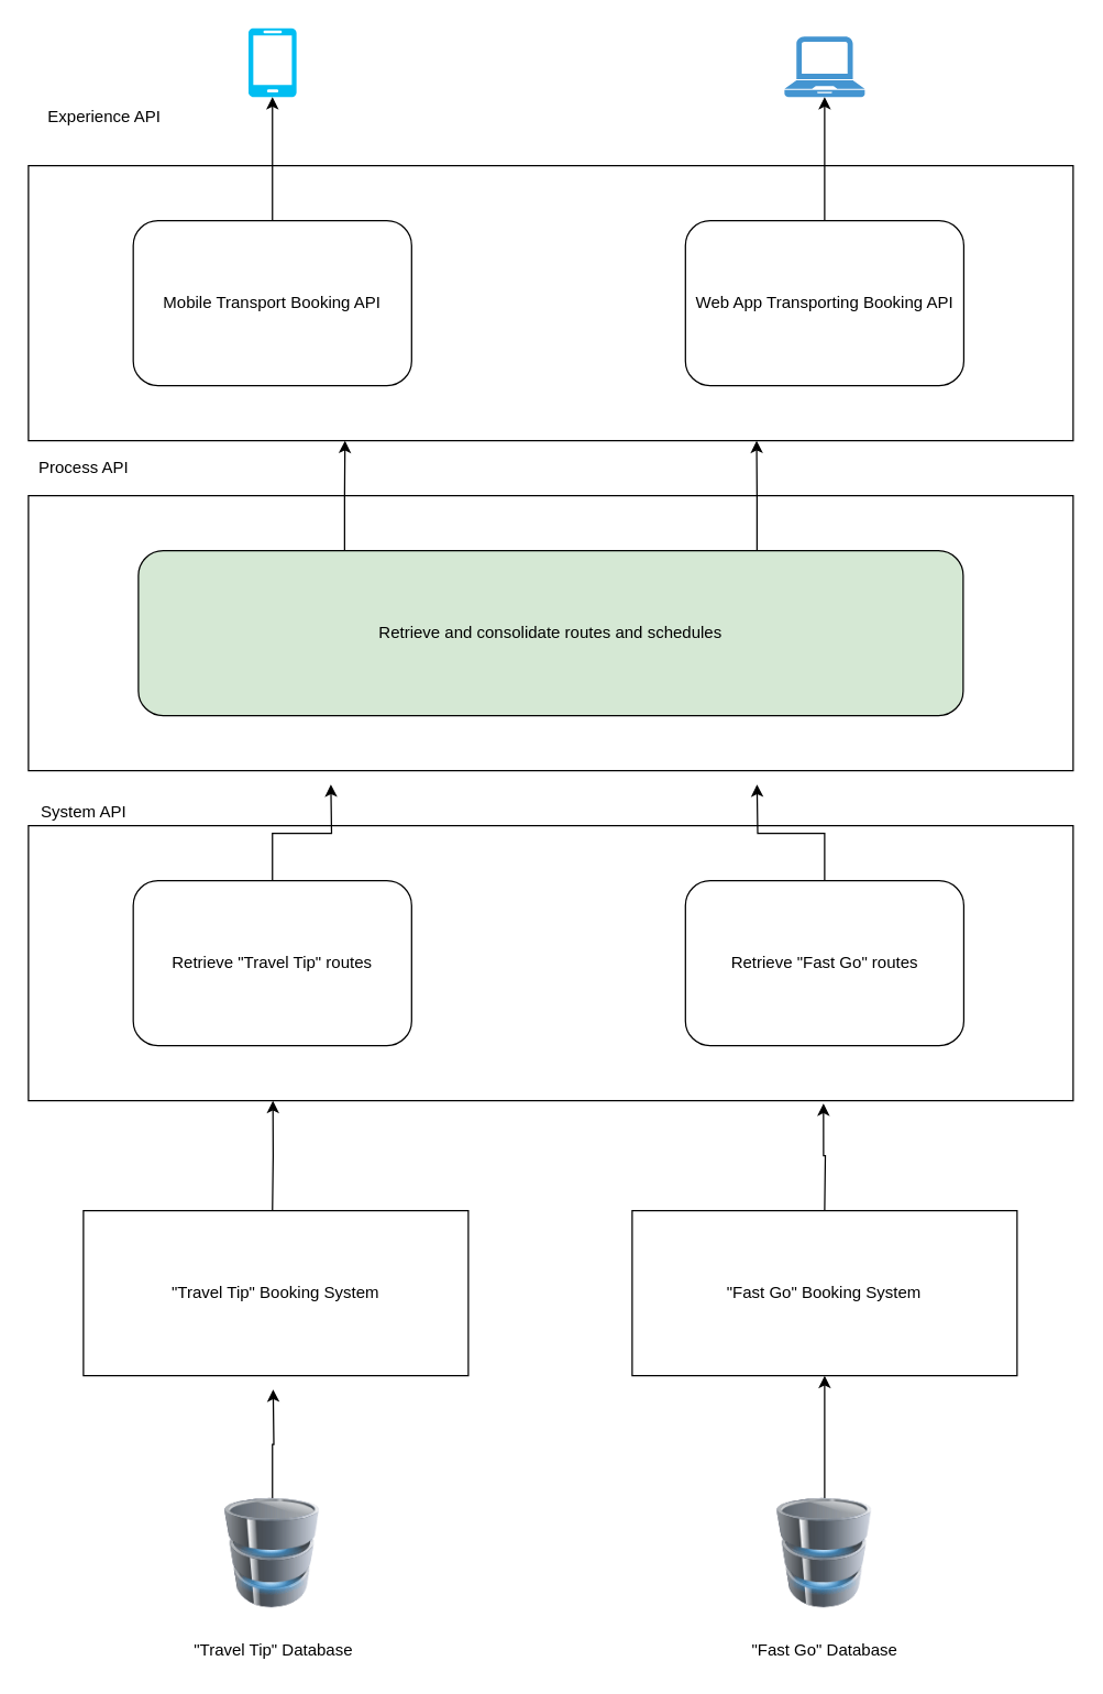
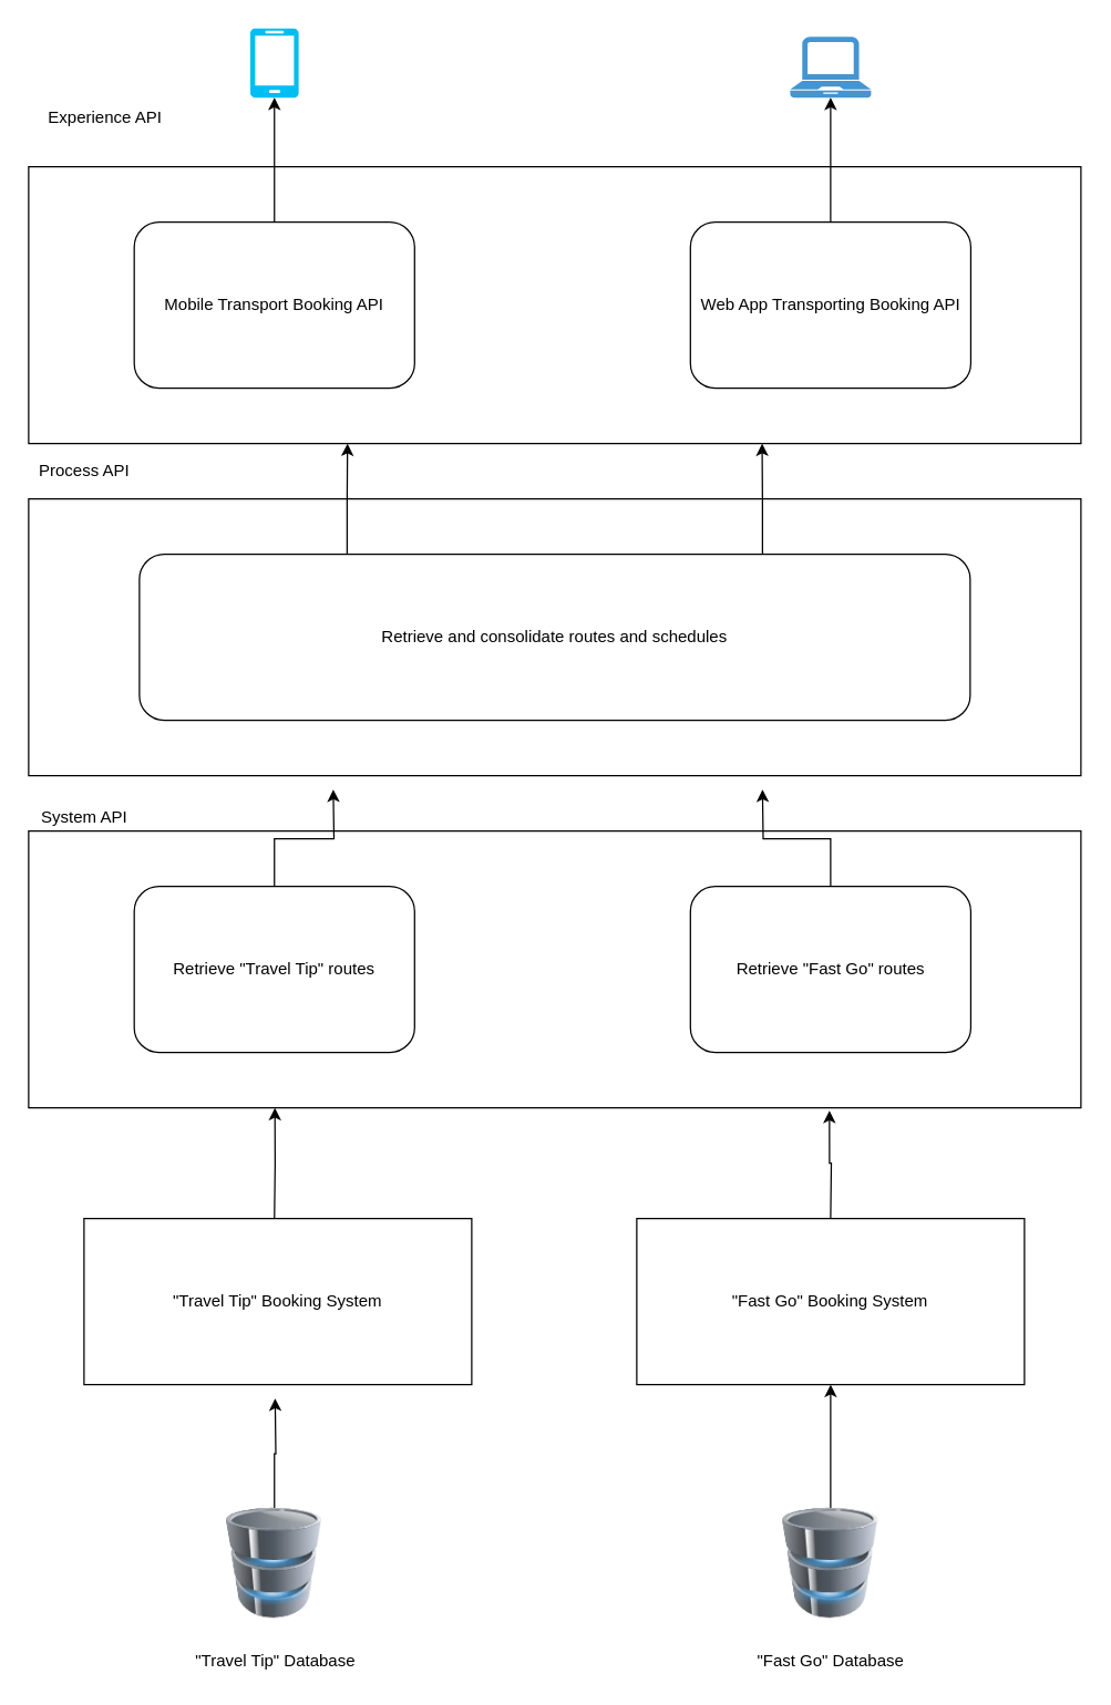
- <mxCell id="17" value="Retrieve and consolidate routes and schedules" style="rounded=1;whiteSpace=wrap;html=1;fillColor=#d5e8d4;" vertex="1" parent="1"><mxGeometry x="100" y="400" width="600" height="120" as="geometry" /></mxCell>
+ <mxCell id="17" value="Retrieve and consolidate routes and schedules" style="rounded=1;whiteSpace=wrap;html=1;" vertex="1" parent="1"><mxGeometry x="100" y="400" width="600" height="120" as="geometry" /></mxCell>
